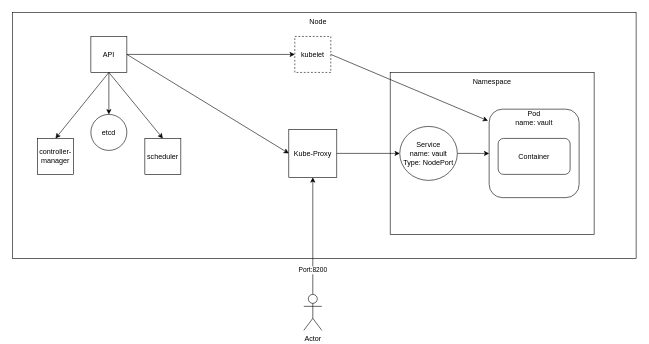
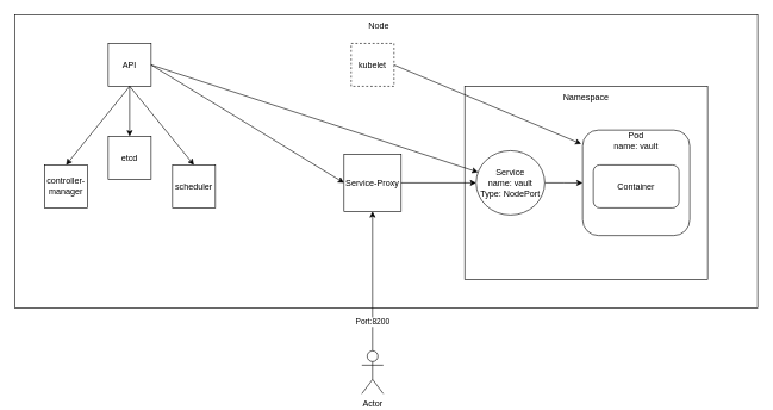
- <mxCell id="23" value="" style="endArrow=classic;html=1;rounded=0;exitX=1;exitY=0.5;exitDx=0;exitDy=0;entryX=0;entryY=0.5;entryDx=0;entryDy=0;" edge="1" parent="1" source="15" target="18"><mxGeometry width="50" height="50" relative="1" as="geometry"><mxPoint x="431" y="30" as="sourcePoint" /><mxPoint x="481" y="-20" as="targetPoint" /></mxGeometry></mxCell>
+ <mxCell id="23" value="" style="endArrow=classic;html=1;rounded=0;exitX=1;exitY=0.5;exitDx=0;exitDy=0;" edge="1" parent="1" source="15" target="10"><mxGeometry width="50" height="50" relative="1" as="geometry"><mxPoint x="431" y="30" as="sourcePoint" /><mxPoint x="481" y="-20" as="targetPoint" /></mxGeometry></mxCell>
- <mxCell id="16" value="etcd" style="ellipse;whiteSpace=wrap;html=1;aspect=fixed;" vertex="1" parent="1"><mxGeometry x="151" y="190" width="60" height="60" as="geometry" /></mxCell>
+ <mxCell id="16" value="etcd" style="whiteSpace=wrap;html=1;aspect=fixed;" vertex="1" parent="1"><mxGeometry x="151" y="190" width="60" height="60" as="geometry" /></mxCell>
- <mxCell id="6" value="Kube-Proxy" style="whiteSpace=wrap;html=1;aspect=fixed;" vertex="1" parent="1"><mxGeometry x="481" y="215" width="80" height="80" as="geometry" /></mxCell>
+ <mxCell id="6" value="Service-Proxy" style="whiteSpace=wrap;html=1;aspect=fixed;" vertex="1" parent="1"><mxGeometry x="481" y="215" width="80" height="80" as="geometry" /></mxCell>
